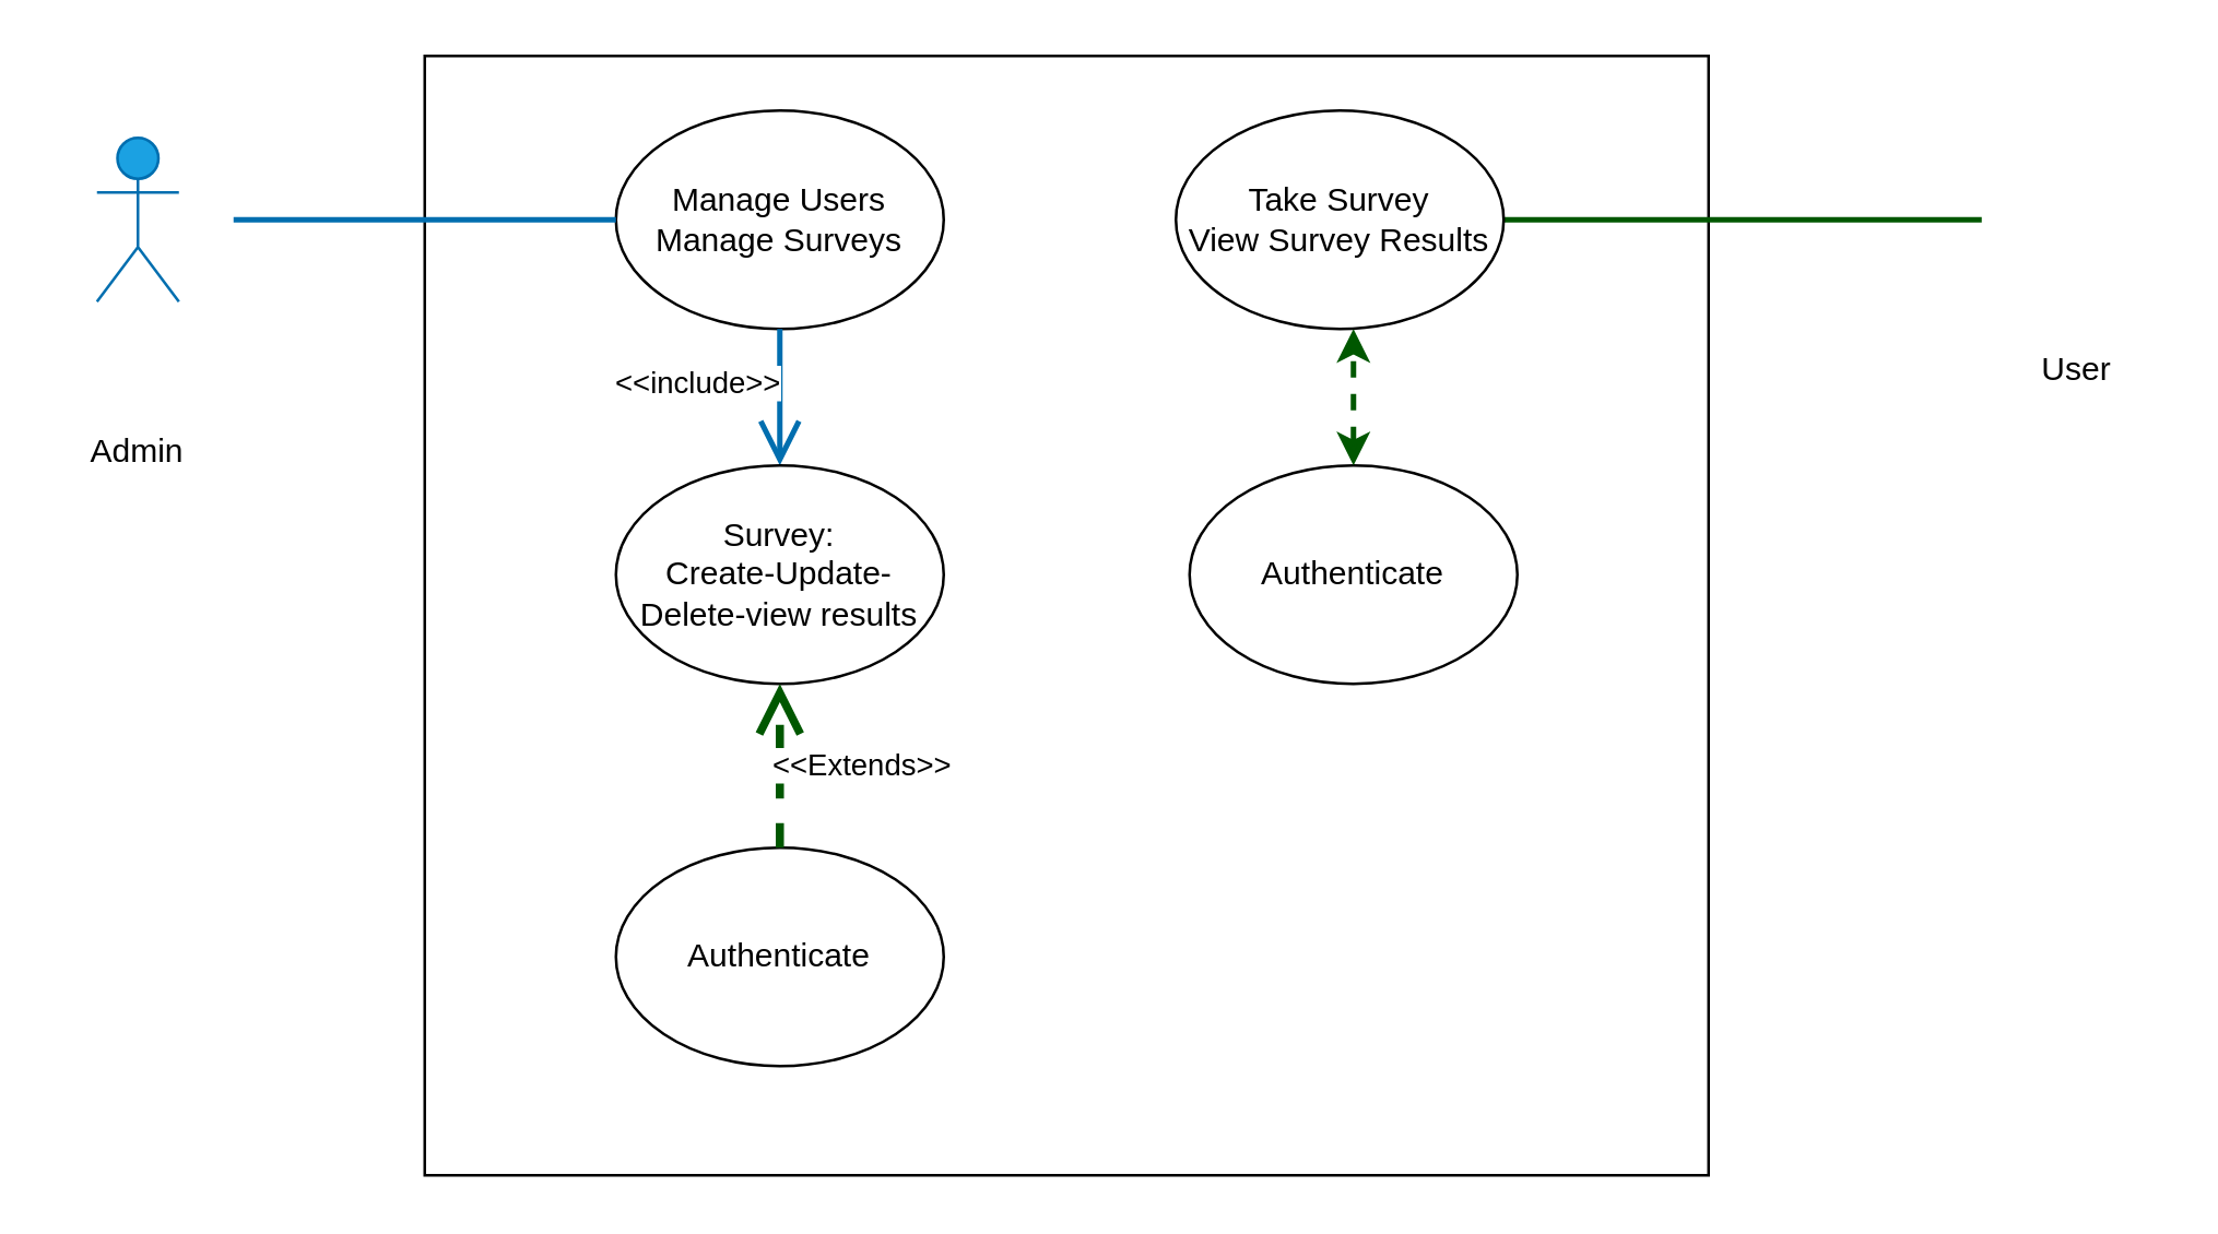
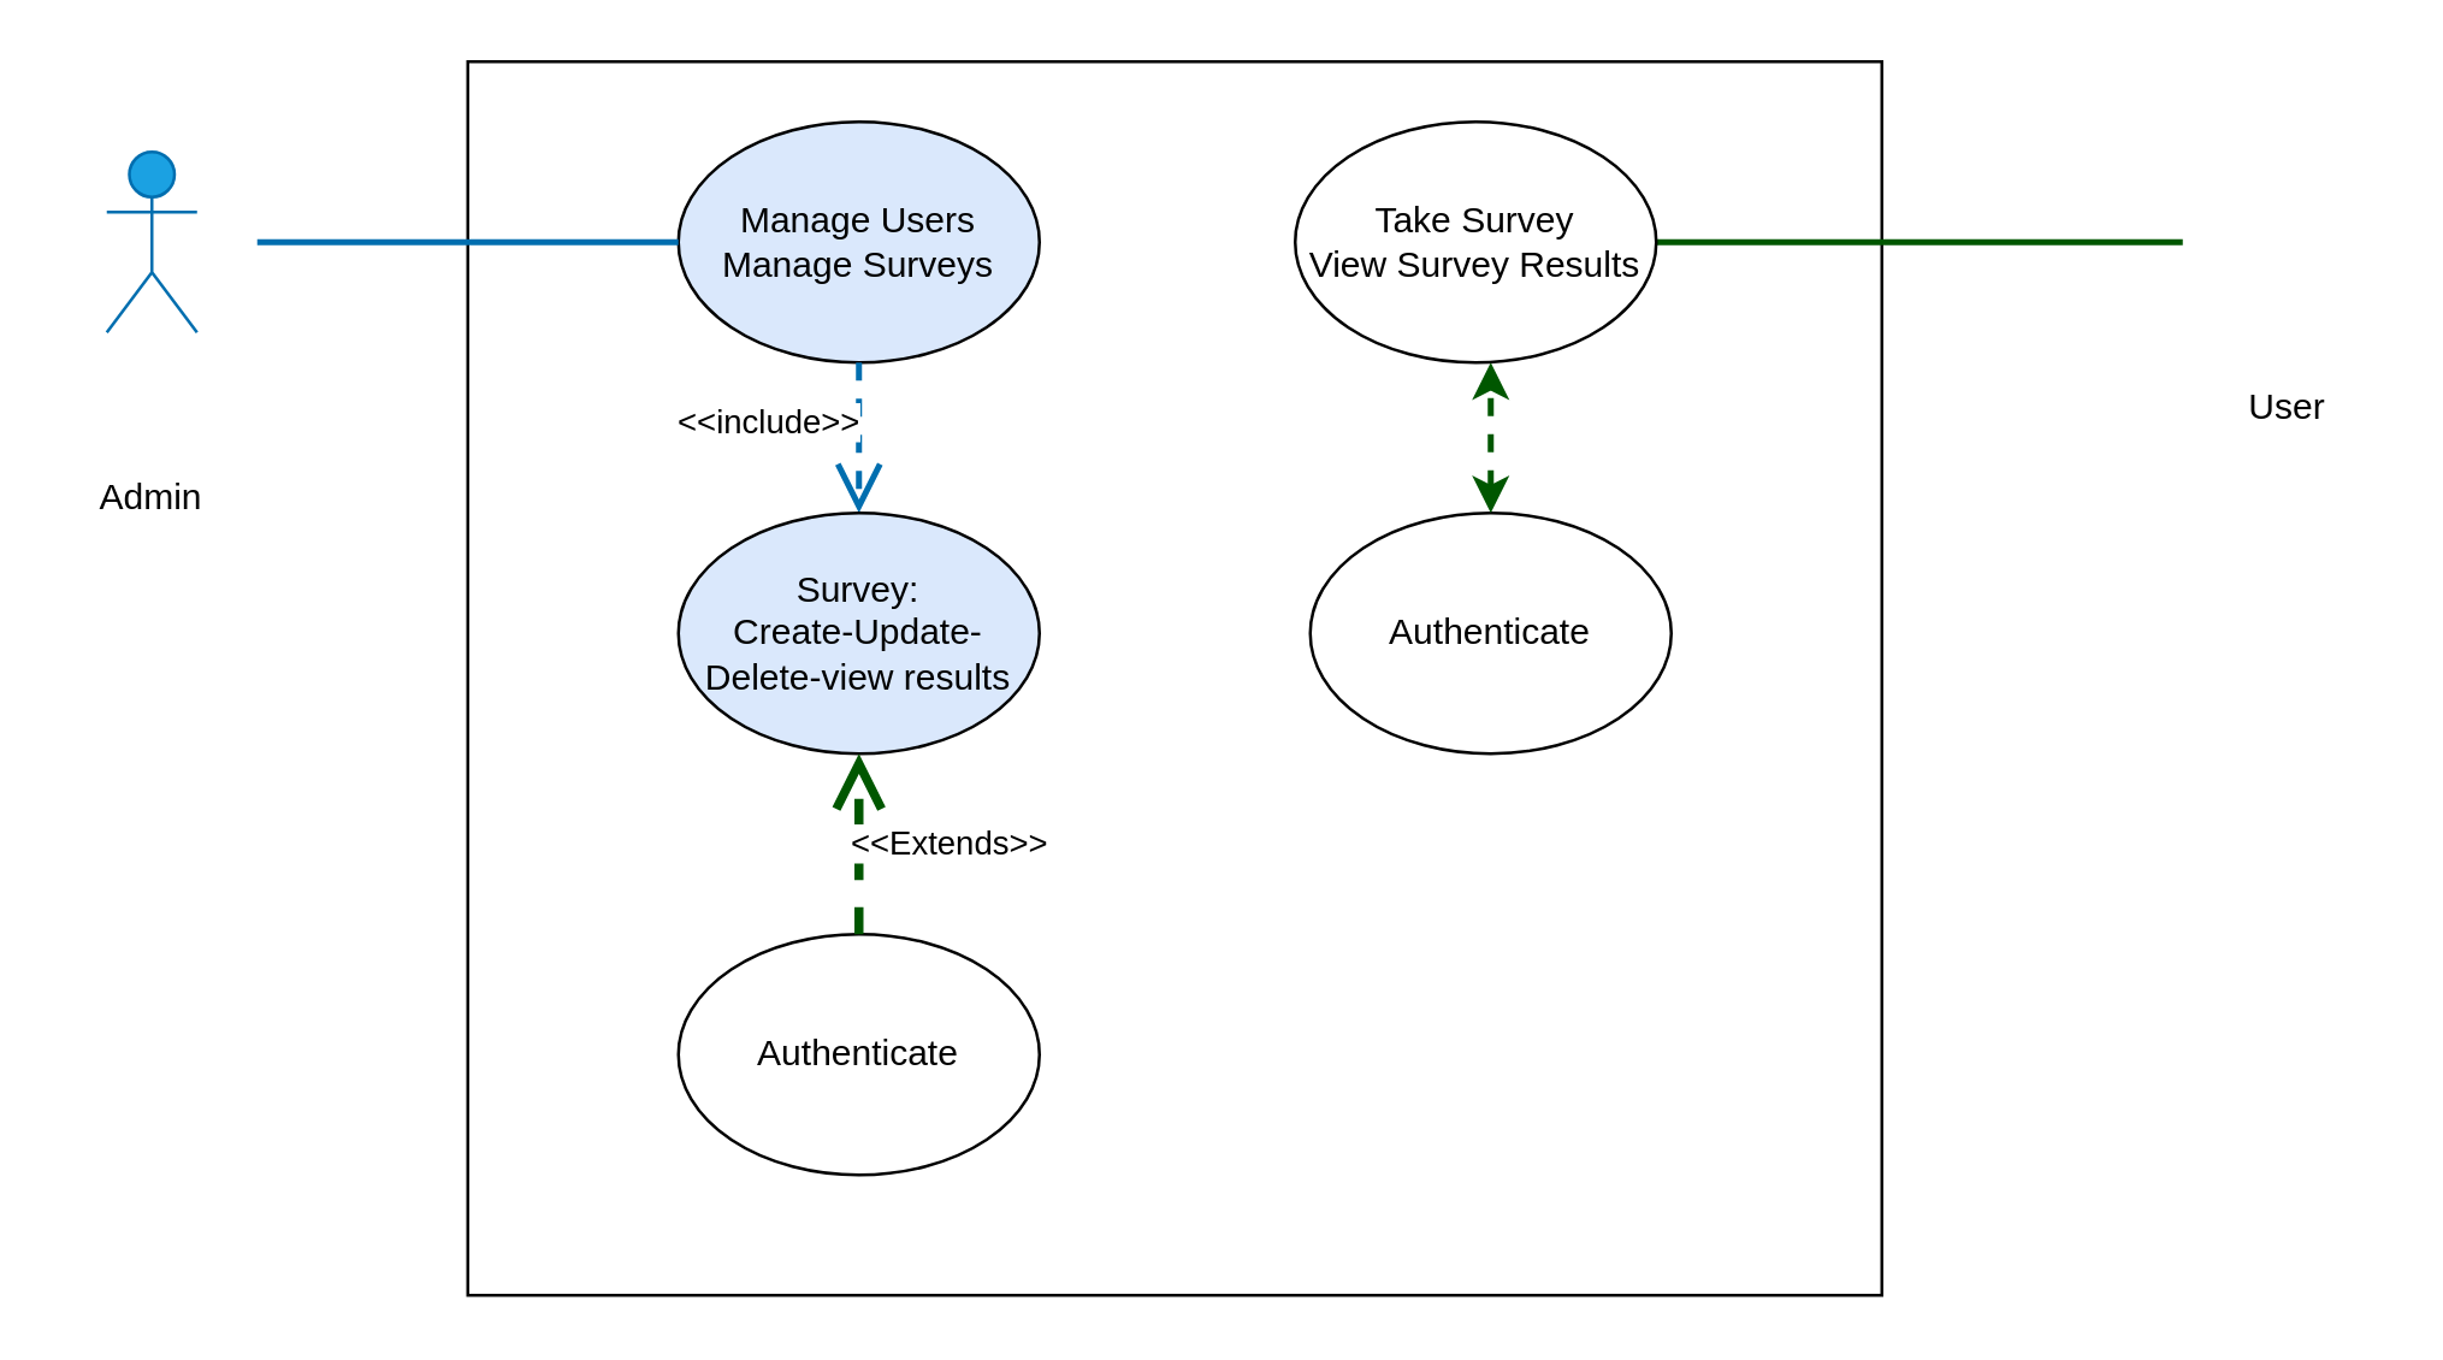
- <mxCell id="4" value="&lt;div&gt;Manage Users&lt;/div&gt;&lt;div&gt;Manage Surveys&lt;br&gt;&lt;/div&gt;" style="ellipse;whiteSpace=wrap;html=1;" parent="1" vertex="1"><mxGeometry x="225" y="40" width="120" height="80" as="geometry" /></mxCell>
+ <mxCell id="4" value="&lt;div&gt;Manage Users&lt;/div&gt;&lt;div&gt;Manage Surveys&lt;br&gt;&lt;/div&gt;" style="ellipse;whiteSpace=wrap;html=1;fillColor=#dae8fc;" parent="1" vertex="1"><mxGeometry x="225" y="40" width="120" height="80" as="geometry" /></mxCell>
- <mxCell id="5" value="&amp;lt;&amp;lt;include&amp;gt;&amp;gt;" style="endArrow=open;endSize=12;dashed=0;html=1;rounded=0;fillColor=#1ba1e2;strokeColor=#006EAF;exitX=0.5;exitY=1;exitDx=0;exitDy=0;strokeWidth=2;entryX=0.5;entryY=0;entryDx=0;entryDy=0;" parent="1" source="4" edge="1" target="6"><mxGeometry x="-0.2" y="-30" width="160" relative="1" as="geometry"><mxPoint x="325" y="121.99" as="sourcePoint" /><mxPoint x="327.918" y="178.014" as="targetPoint" /><Array as="points" /><mxPoint as="offset" /></mxGeometry></mxCell>
+ <mxCell id="5" value="&amp;lt;&amp;lt;include&amp;gt;&amp;gt;" style="endArrow=open;endSize=12;dashed=1;html=1;rounded=0;fillColor=#1ba1e2;strokeColor=#006EAF;exitX=0.5;exitY=1;exitDx=0;exitDy=0;strokeWidth=2;entryX=0.5;entryY=0;entryDx=0;entryDy=0;" parent="1" source="4" edge="1" target="6"><mxGeometry x="-0.2" y="-30" width="160" relative="1" as="geometry"><mxPoint x="325" y="121.99" as="sourcePoint" /><mxPoint x="327.918" y="178.014" as="targetPoint" /><Array as="points" /><mxPoint as="offset" /></mxGeometry></mxCell>
- <mxCell id="6" value="&lt;div&gt;Survey:&lt;br&gt;&lt;/div&gt;&lt;div&gt;Create-Update-Delete-view results&lt;br&gt;&lt;/div&gt;" style="ellipse;whiteSpace=wrap;html=1;" parent="1" vertex="1"><mxGeometry x="225" y="170" width="120" height="80" as="geometry" /></mxCell>
+ <mxCell id="6" value="&lt;div&gt;Survey:&lt;br&gt;&lt;/div&gt;&lt;div&gt;Create-Update-Delete-view results&lt;br&gt;&lt;/div&gt;" style="ellipse;whiteSpace=wrap;html=1;fillColor=#dae8fc;" parent="1" vertex="1"><mxGeometry x="225" y="170" width="120" height="80" as="geometry" /></mxCell>
